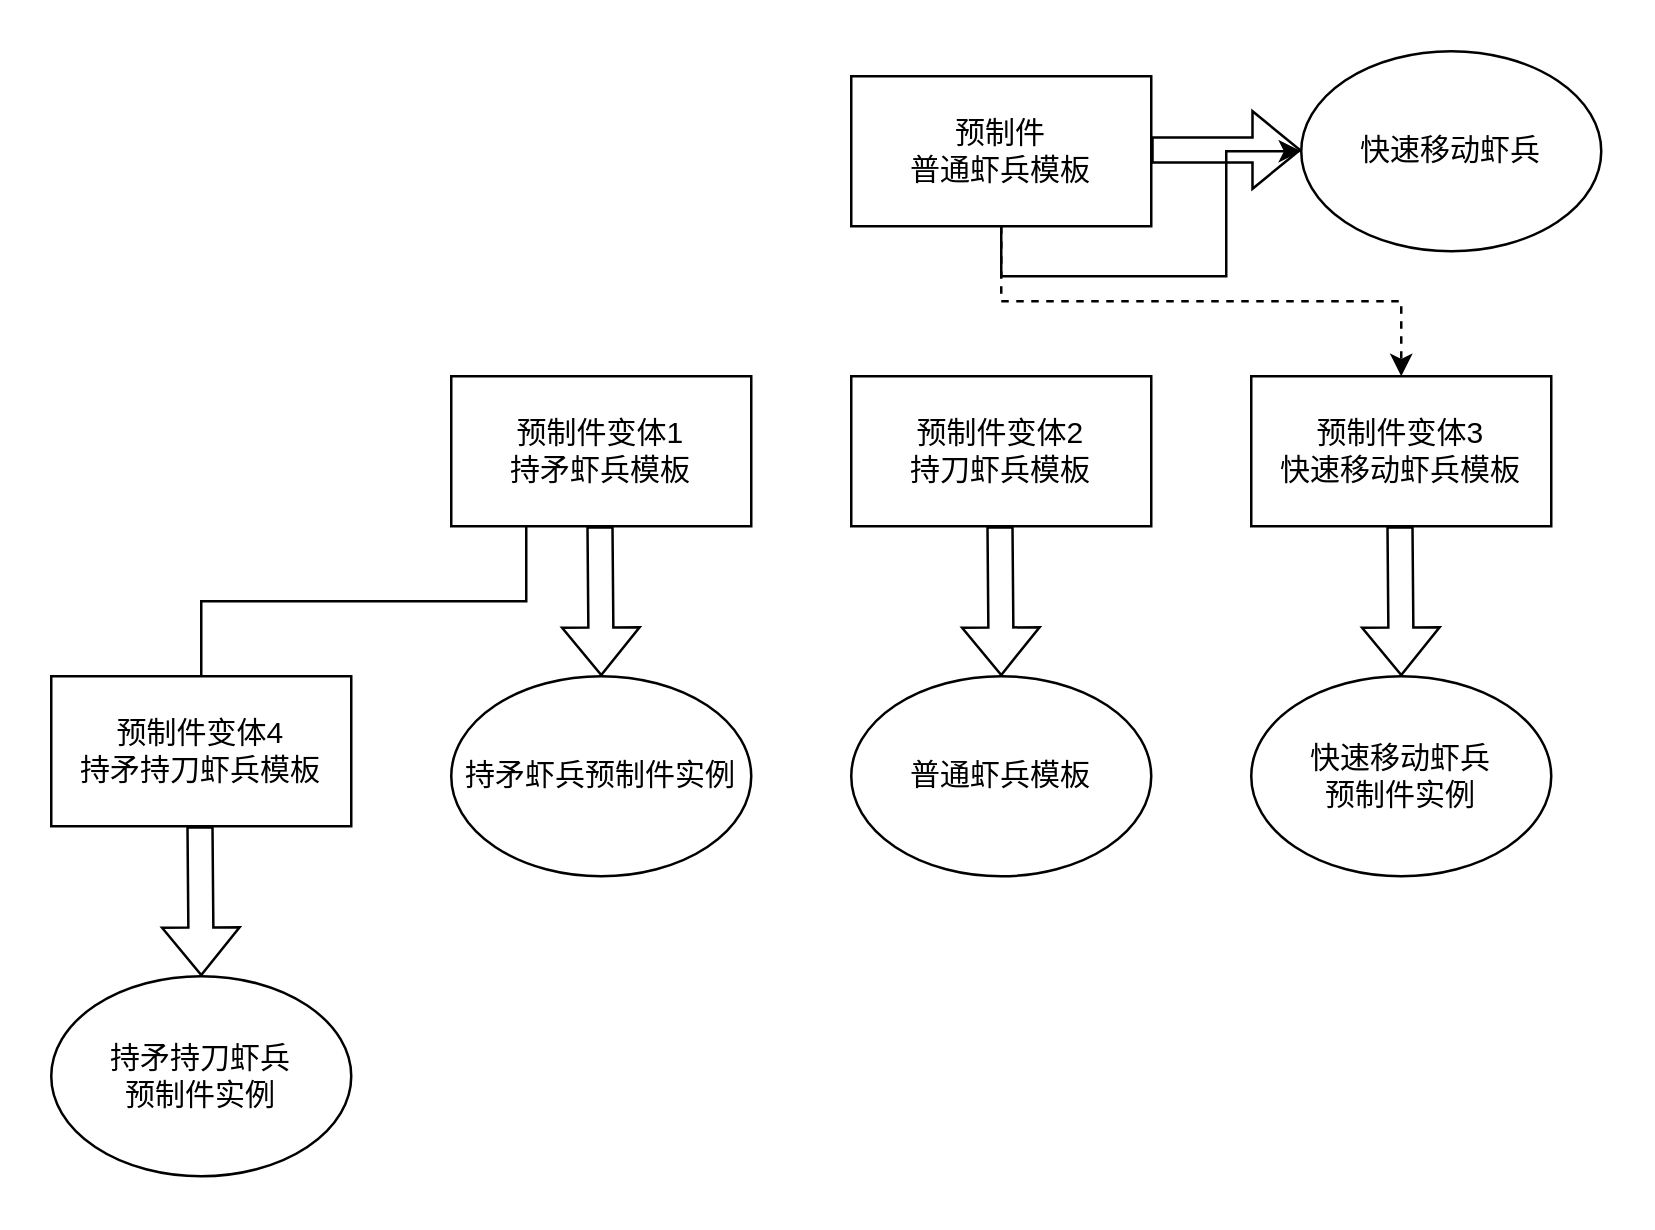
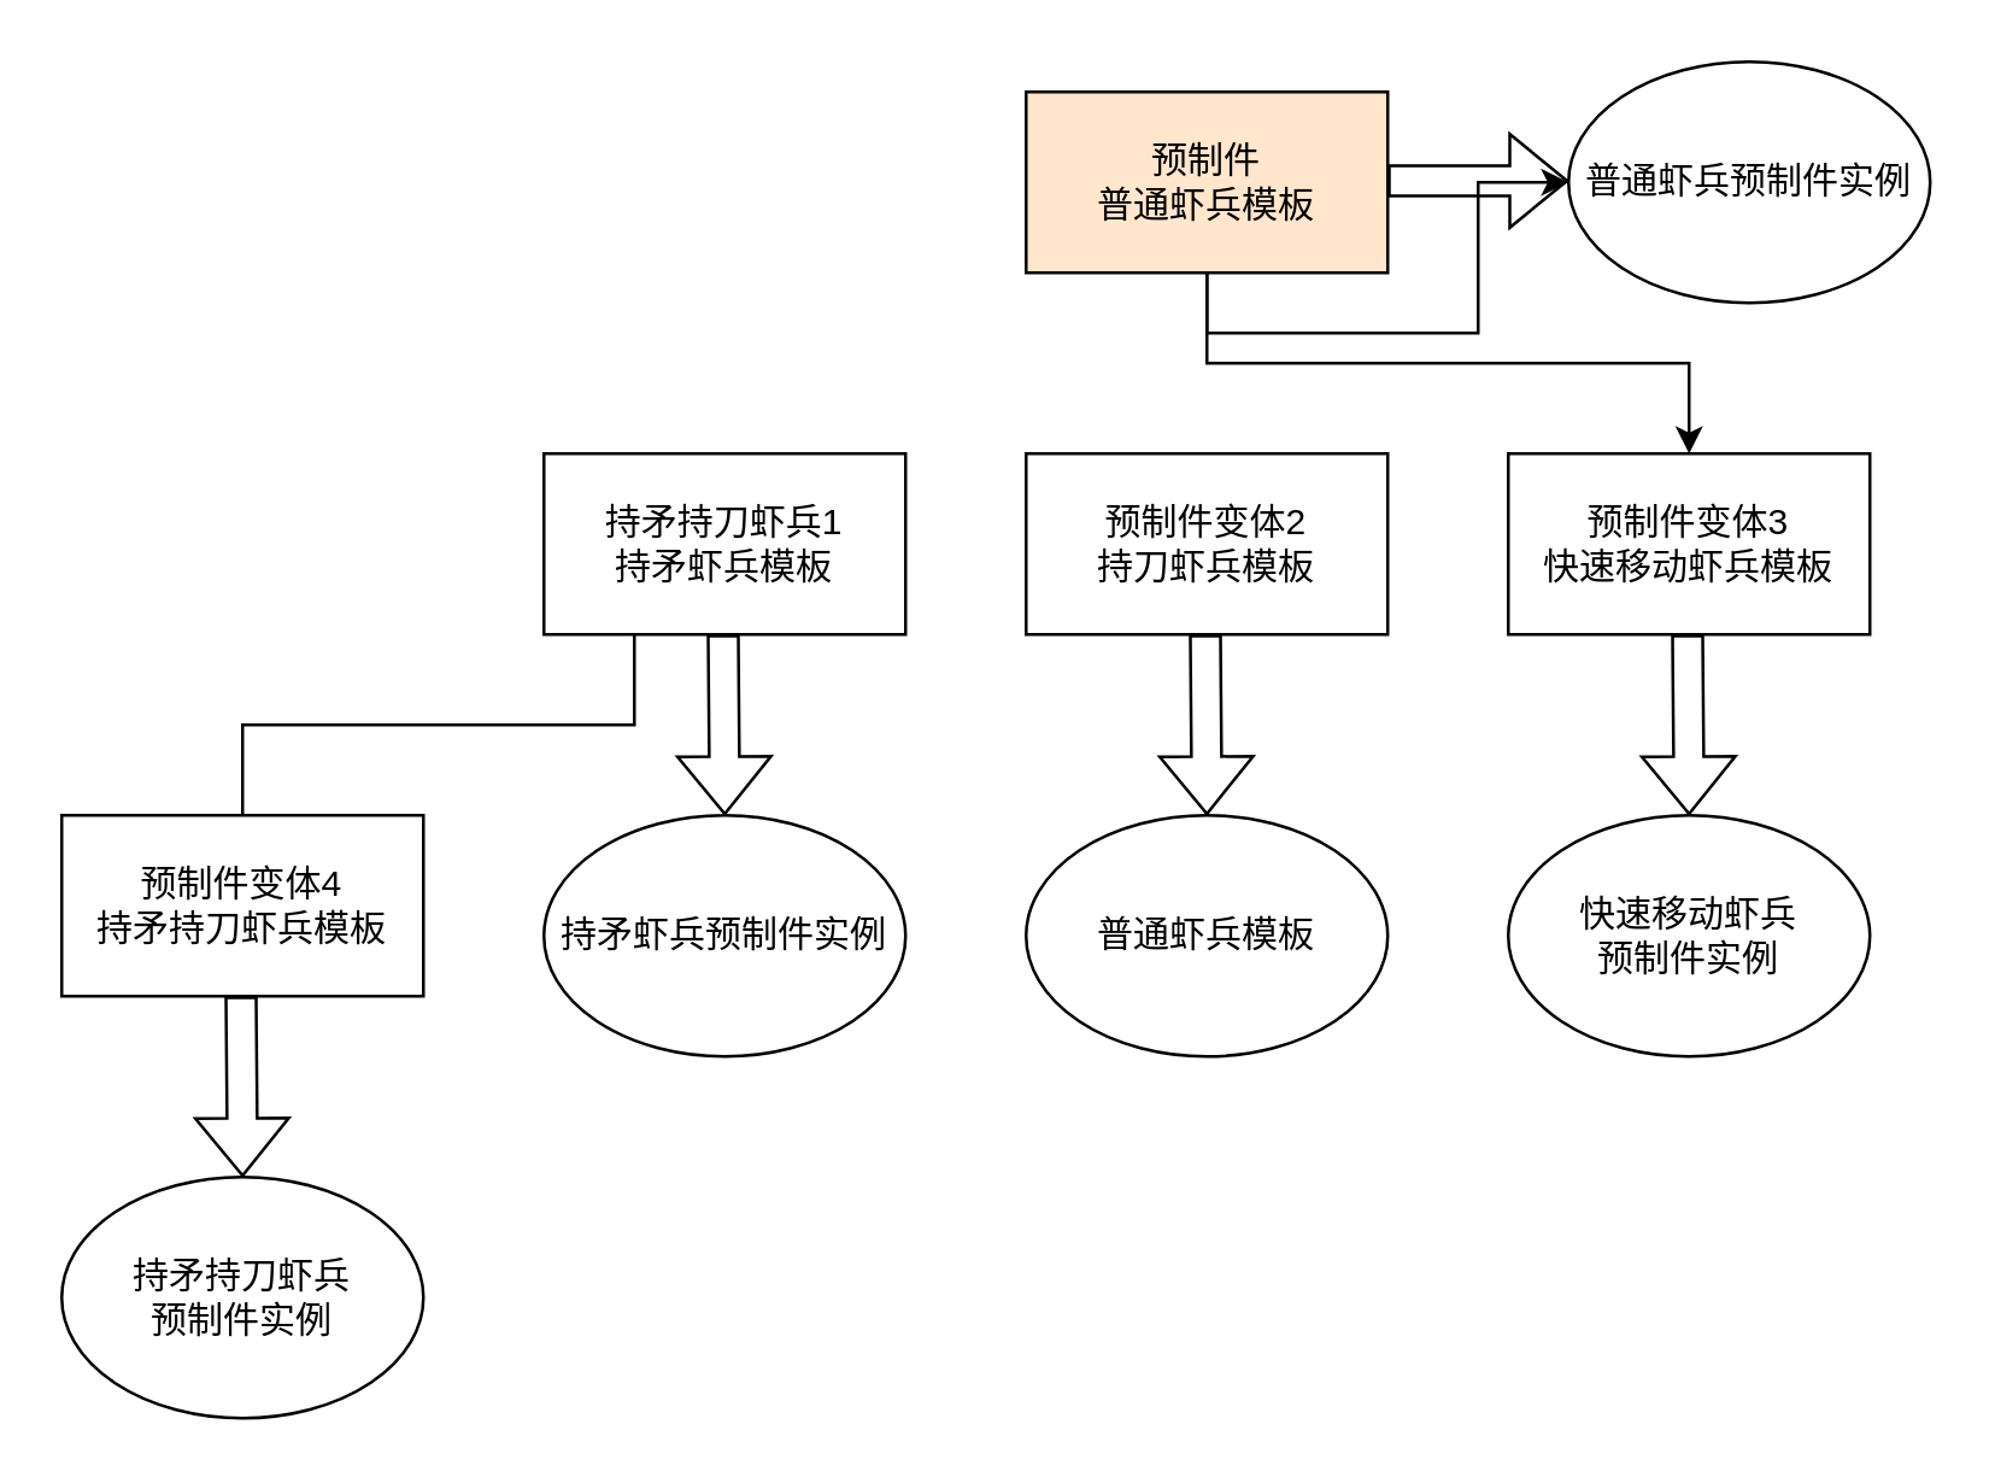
- <mxCell id="4" value="预制件&lt;br&gt;普通虾兵模板" style="rounded=0;whiteSpace=wrap;html=1;" vertex="1" parent="1"><mxGeometry x="340" y="30" width="120" height="60" as="geometry" /></mxCell>
+ <mxCell id="4" value="预制件&lt;br&gt;普通虾兵模板" style="rounded=0;whiteSpace=wrap;html=1;fillColor=#ffe6cc;" vertex="1" parent="1"><mxGeometry x="340" y="30" width="120" height="60" as="geometry" /></mxCell>
- <mxCell id="6" value="快速移动虾兵" style="ellipse;whiteSpace=wrap;html=1;" vertex="1" parent="1"><mxGeometry x="520" y="20" width="120" height="80" as="geometry" /></mxCell>
+ <mxCell id="6" value="普通虾兵预制件实例" style="ellipse;whiteSpace=wrap;html=1;" vertex="1" parent="1"><mxGeometry x="520" y="20" width="120" height="80" as="geometry" /></mxCell>
- <mxCell id="3" style="edgeStyle=orthogonalEdgeStyle;rounded=0;orthogonalLoop=1;jettySize=auto;html=1;exitX=0.5;exitY=1;exitDx=0;exitDy=0;entryX=0.5;entryY=0;entryDx=0;entryDy=0;dashed=1;" edge="1" parent="1" source="4" target="7"><mxGeometry relative="1" as="geometry" /></mxCell>
+ <mxCell id="3" style="edgeStyle=orthogonalEdgeStyle;rounded=0;orthogonalLoop=1;jettySize=auto;html=1;exitX=0.5;exitY=1;exitDx=0;exitDy=0;entryX=0.5;entryY=0;entryDx=0;entryDy=0;" edge="1" parent="1" source="4" target="7"><mxGeometry relative="1" as="geometry" /></mxCell>
- <mxCell id="10" value="预制件变体1&lt;br&gt;持矛虾兵模板" style="rounded=0;whiteSpace=wrap;html=1;" vertex="1" parent="1"><mxGeometry x="180" y="150" width="120" height="60" as="geometry" /></mxCell>
+ <mxCell id="10" value="持矛持刀虾兵1&lt;br&gt;持矛虾兵模板" style="rounded=0;whiteSpace=wrap;html=1;" vertex="1" parent="1"><mxGeometry x="180" y="150" width="120" height="60" as="geometry" /></mxCell>
